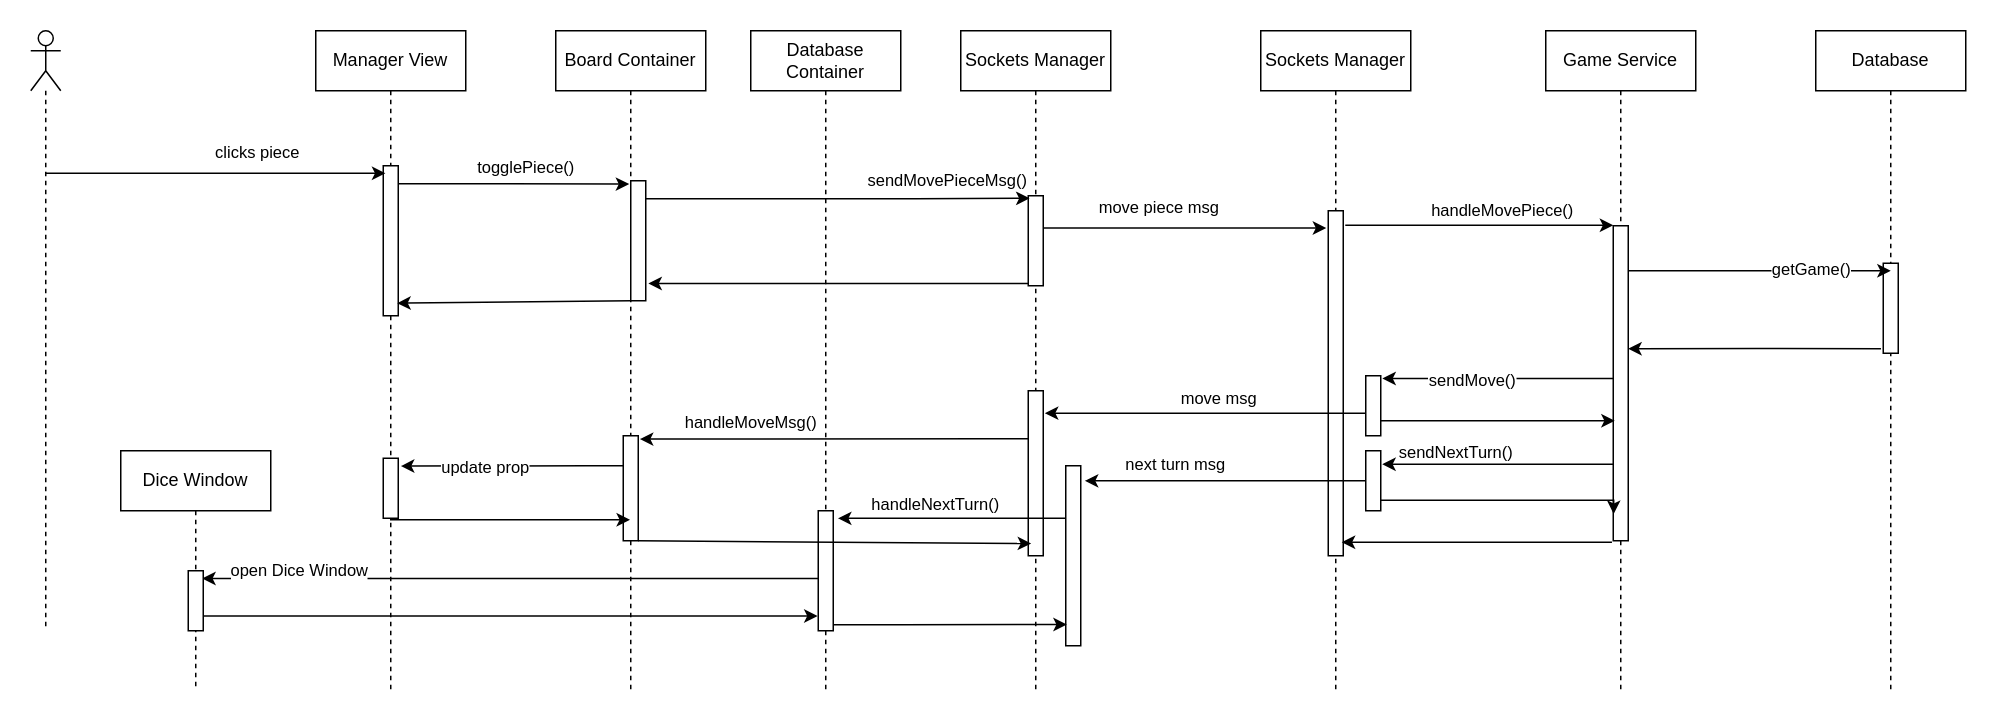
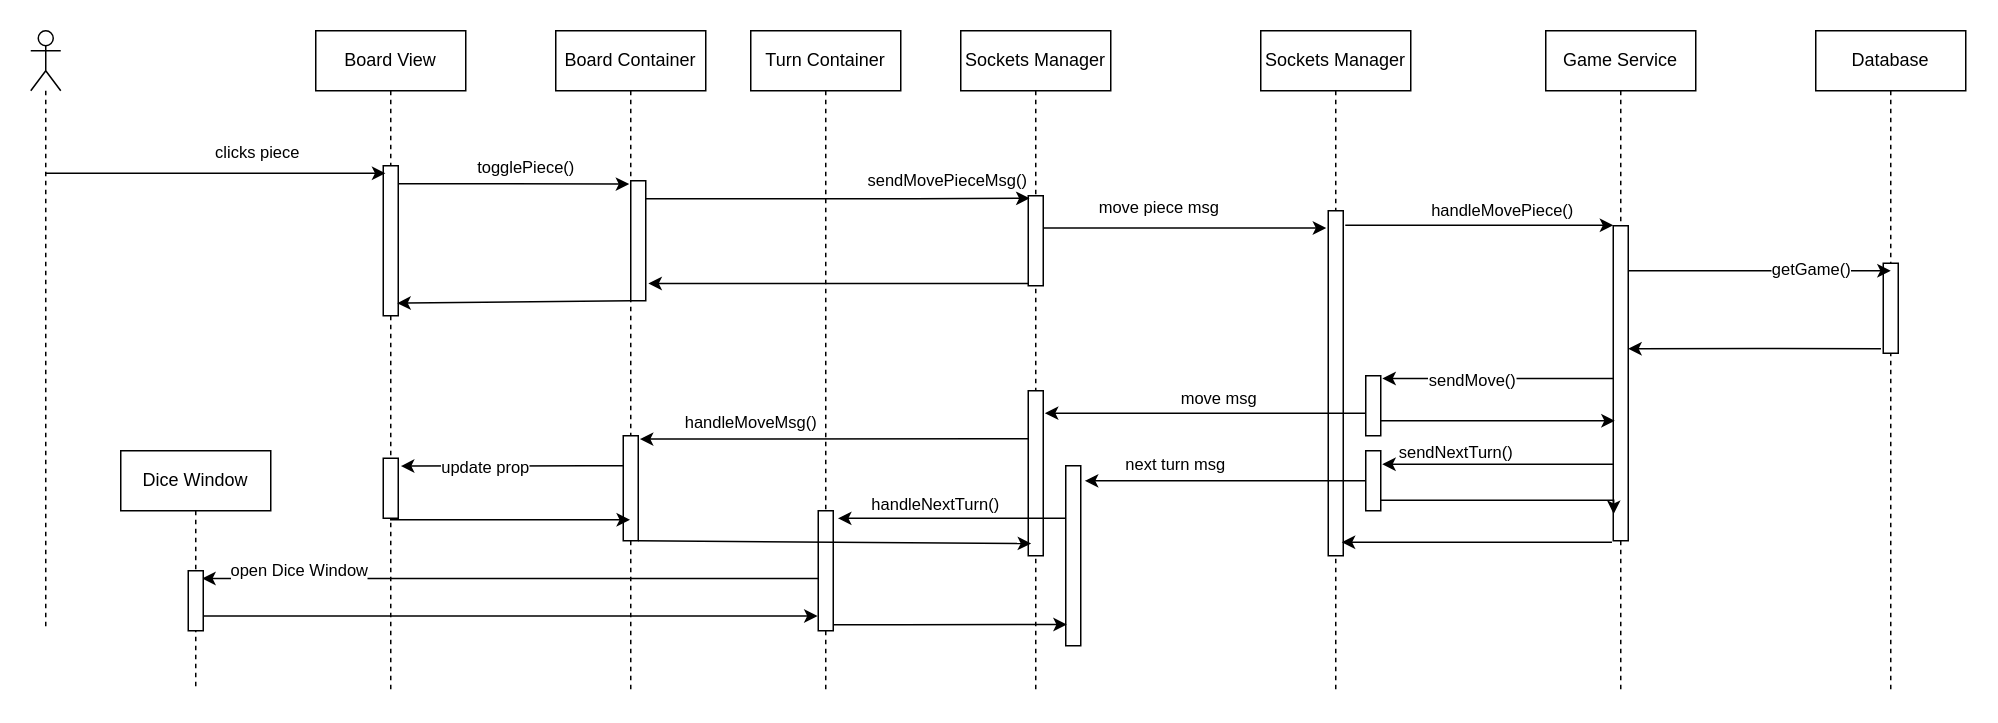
- <mxCell id="2" value="Manager View" style="shape=umlLifeline;perimeter=lifelinePerimeter;whiteSpace=wrap;html=1;container=1;collapsible=0;recursiveResize=0;outlineConnect=0;" vertex="1" parent="1"><mxGeometry x="210" y="20" width="100" height="440" as="geometry" /></mxCell>
+ <mxCell id="2" value="Board View" style="shape=umlLifeline;perimeter=lifelinePerimeter;whiteSpace=wrap;html=1;container=1;collapsible=0;recursiveResize=0;outlineConnect=0;" vertex="1" parent="1"><mxGeometry x="210" y="20" width="100" height="440" as="geometry" /></mxCell>
- <mxCell id="45" value="Database Container" style="shape=umlLifeline;perimeter=lifelinePerimeter;whiteSpace=wrap;html=1;container=1;collapsible=0;recursiveResize=0;outlineConnect=0;" vertex="1" parent="1"><mxGeometry x="500" y="20" width="100" height="440" as="geometry" /></mxCell>
+ <mxCell id="45" value="Turn Container" style="shape=umlLifeline;perimeter=lifelinePerimeter;whiteSpace=wrap;html=1;container=1;collapsible=0;recursiveResize=0;outlineConnect=0;" vertex="1" parent="1"><mxGeometry x="500" y="20" width="100" height="440" as="geometry" /></mxCell>
